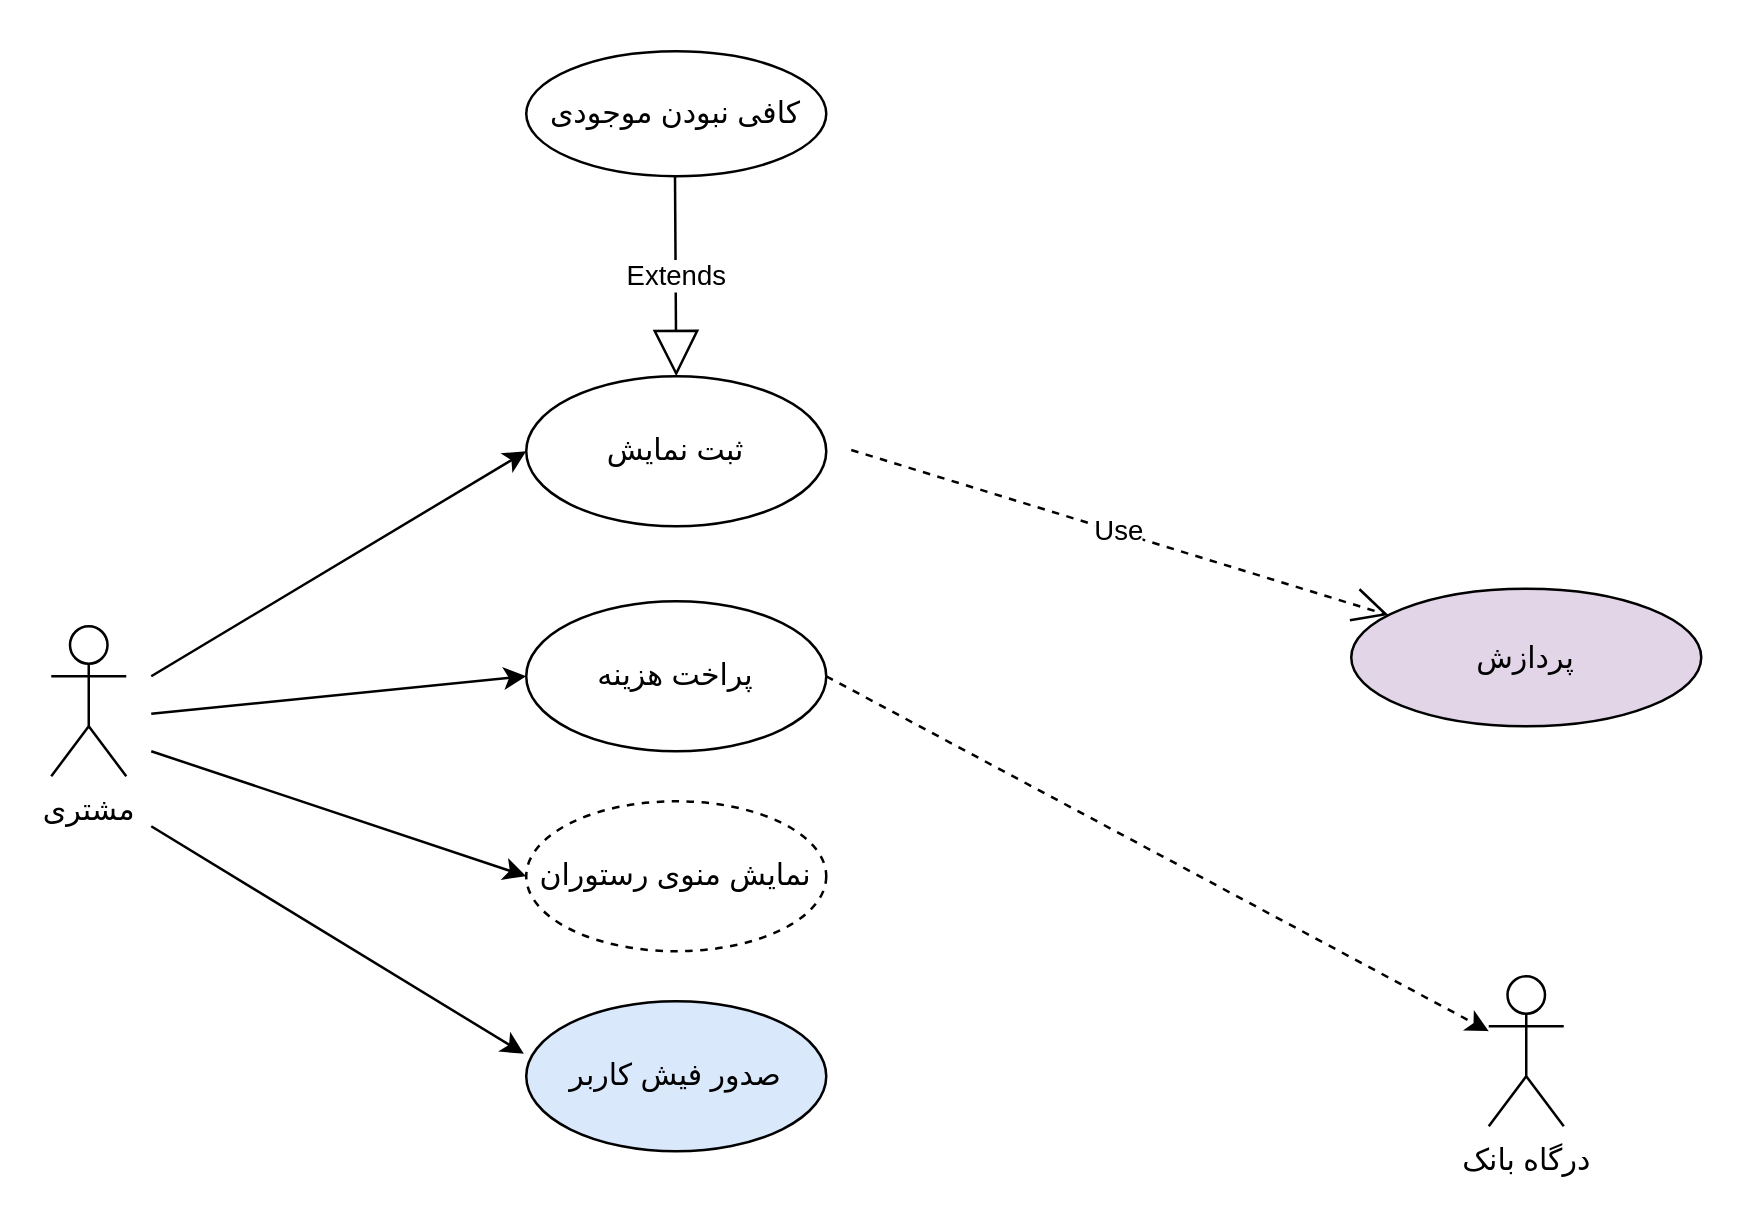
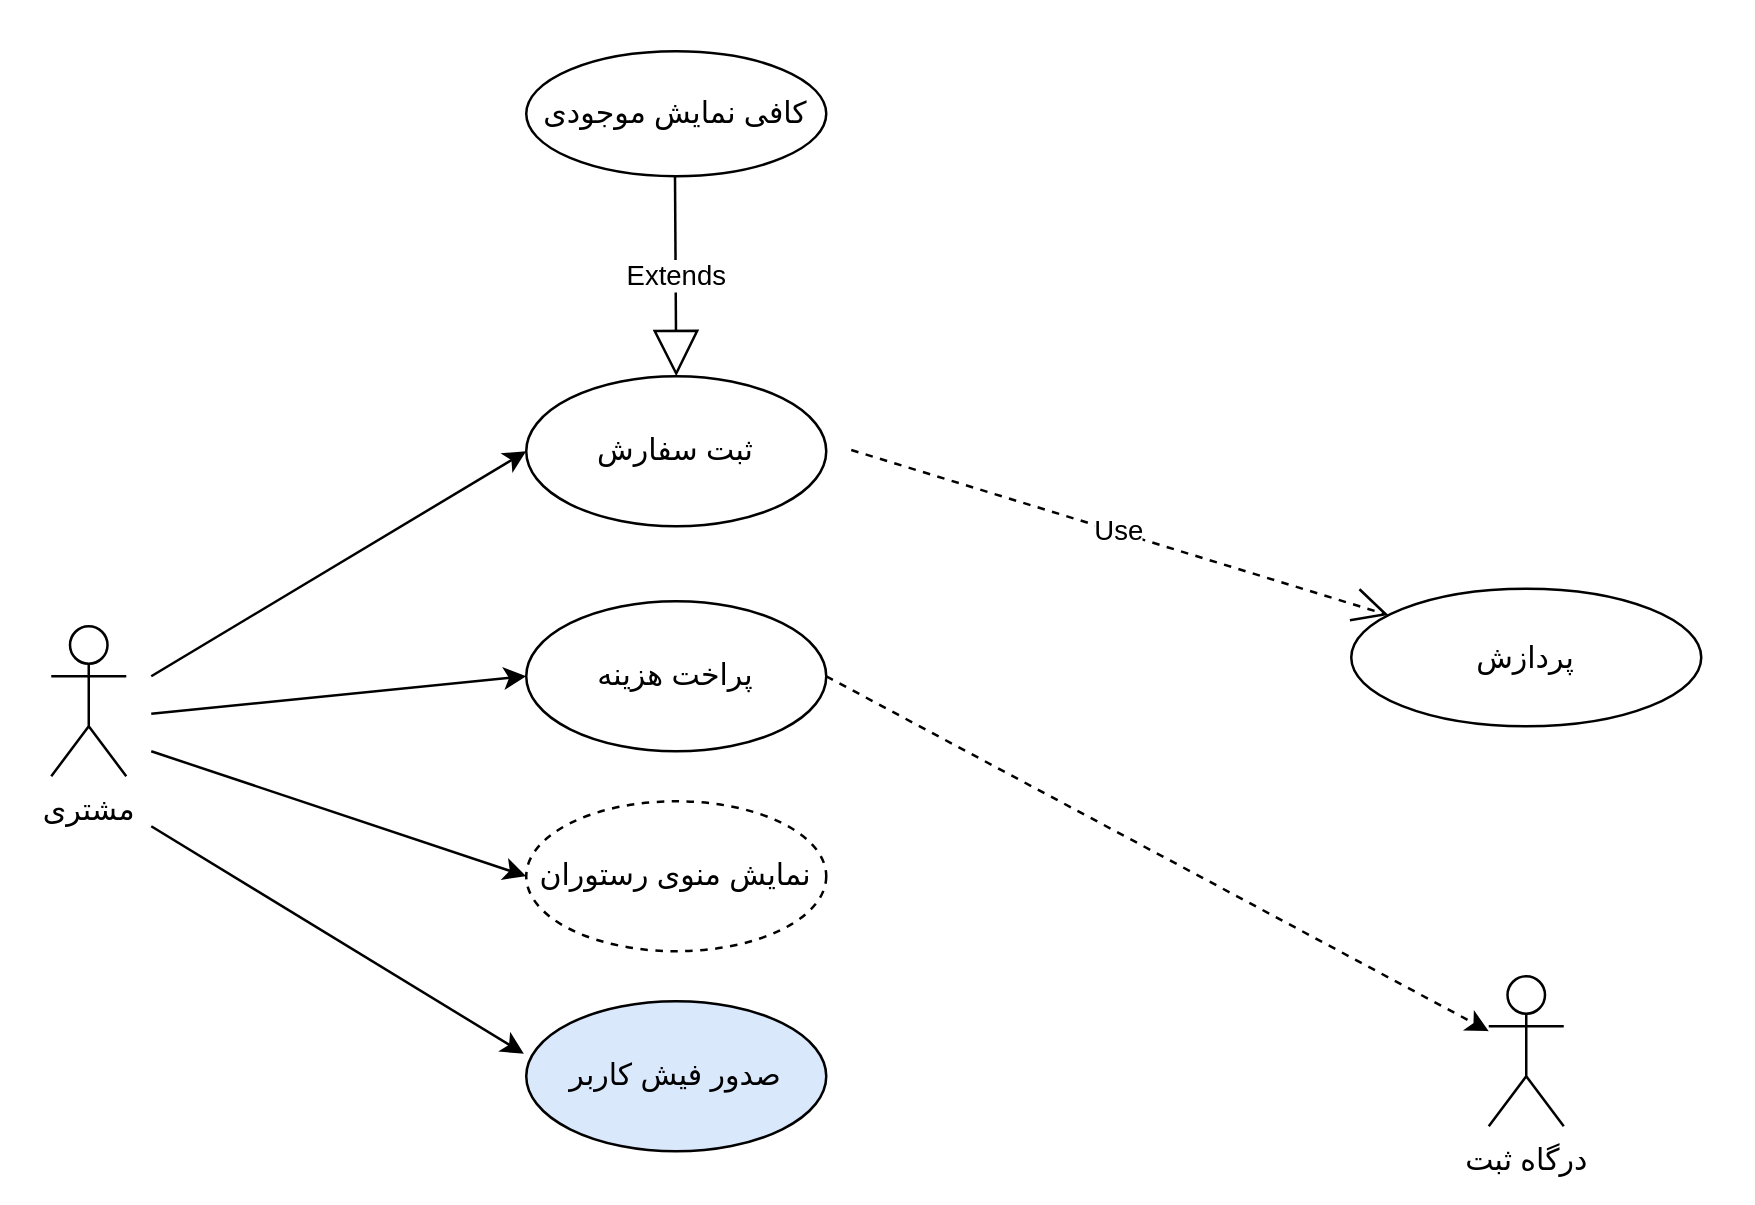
- <mxCell id="11" value="کافی نبودن موجودی" style="ellipse;whiteSpace=wrap;html=1;" parent="1" vertex="1"><mxGeometry x="210" y="20" width="120" height="50" as="geometry" /></mxCell>
+ <mxCell id="11" value="کافی نمایش موجودی" style="ellipse;whiteSpace=wrap;html=1;" parent="1" vertex="1"><mxGeometry x="210" y="20" width="120" height="50" as="geometry" /></mxCell>
- <mxCell id="4" value="ثبت نمایش" style="ellipse;whiteSpace=wrap;html=1;" parent="1" vertex="1"><mxGeometry x="210" y="150" width="120" height="60" as="geometry" /></mxCell>
+ <mxCell id="4" value="ثبت سفارش" style="ellipse;whiteSpace=wrap;html=1;" parent="1" vertex="1"><mxGeometry x="210" y="150" width="120" height="60" as="geometry" /></mxCell>
- <mxCell id="12" value="پردازش" style="ellipse;whiteSpace=wrap;html=1;fillColor=#e1d5e7;" parent="1" vertex="1"><mxGeometry x="540" y="235" width="140" height="55" as="geometry" /></mxCell>
+ <mxCell id="12" value="پردازش" style="ellipse;whiteSpace=wrap;html=1;" parent="1" vertex="1"><mxGeometry x="540" y="235" width="140" height="55" as="geometry" /></mxCell>
- <mxCell id="7" value="درگاه بانک" style="shape=umlActor;verticalLabelPosition=bottom;verticalAlign=top;html=1;outlineConnect=0;" parent="1" vertex="1"><mxGeometry x="595" y="390" width="30" height="60" as="geometry" /></mxCell>
+ <mxCell id="7" value="درگاه ثبت" style="shape=umlActor;verticalLabelPosition=bottom;verticalAlign=top;html=1;outlineConnect=0;" parent="1" vertex="1"><mxGeometry x="595" y="390" width="30" height="60" as="geometry" /></mxCell>
